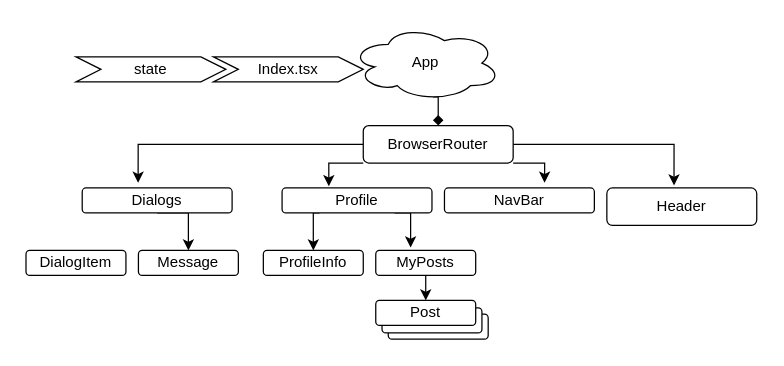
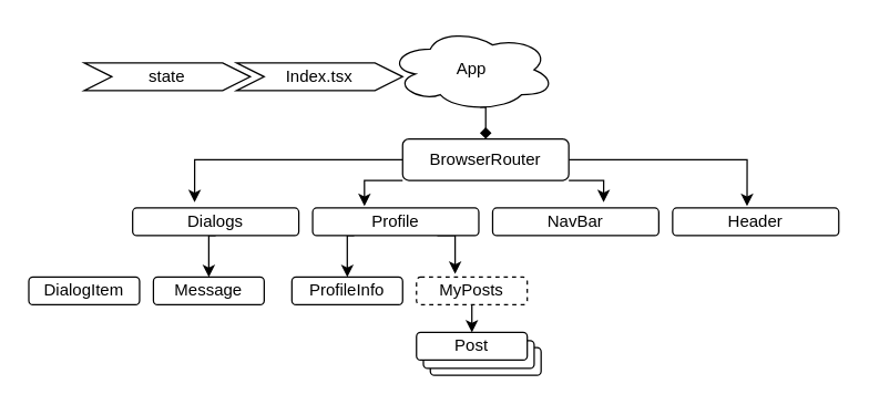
- <mxCell id="12" value="Dialogs" style="rounded=1;whiteSpace=wrap;html=1;" parent="1" vertex="1"><mxGeometry x="65" y="150" width="120" height="20" as="geometry" /></mxCell>
+ <mxCell id="12" value="Dialogs" style="rounded=1;whiteSpace=wrap;html=1;" parent="1" vertex="1"><mxGeometry x="95" y="150" width="120" height="20" as="geometry" /></mxCell>
- <mxCell id="17" value="Header" style="rounded=1;whiteSpace=wrap;html=1;" parent="1" vertex="1"><mxGeometry x="485" y="150" width="120" height="30" as="geometry" /></mxCell>
+ <mxCell id="17" value="Header" style="rounded=1;whiteSpace=wrap;html=1;" parent="1" vertex="1"><mxGeometry x="485" y="150" width="120" height="20" as="geometry" /></mxCell>
- <mxCell id="20" value="MyPosts" style="rounded=1;whiteSpace=wrap;html=1;" parent="1" vertex="1"><mxGeometry x="300" y="200" width="80" height="20" as="geometry" /></mxCell>
+ <mxCell id="20" value="MyPosts" style="rounded=1;whiteSpace=wrap;html=1;dashed=1;" parent="1" vertex="1"><mxGeometry x="300" y="200" width="80" height="20" as="geometry" /></mxCell>
